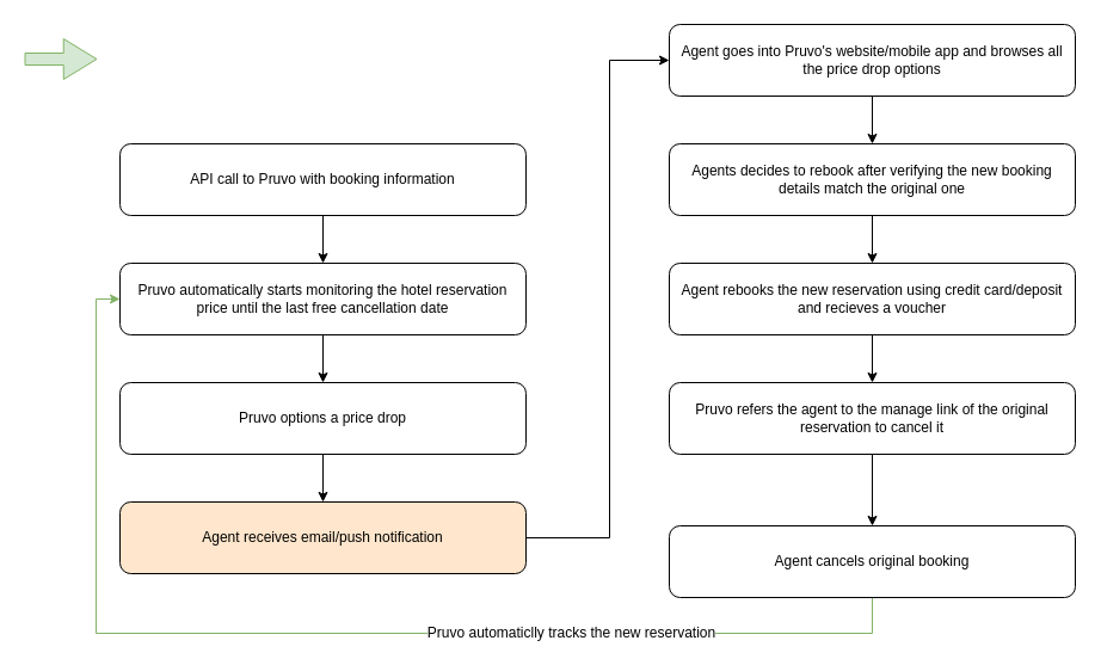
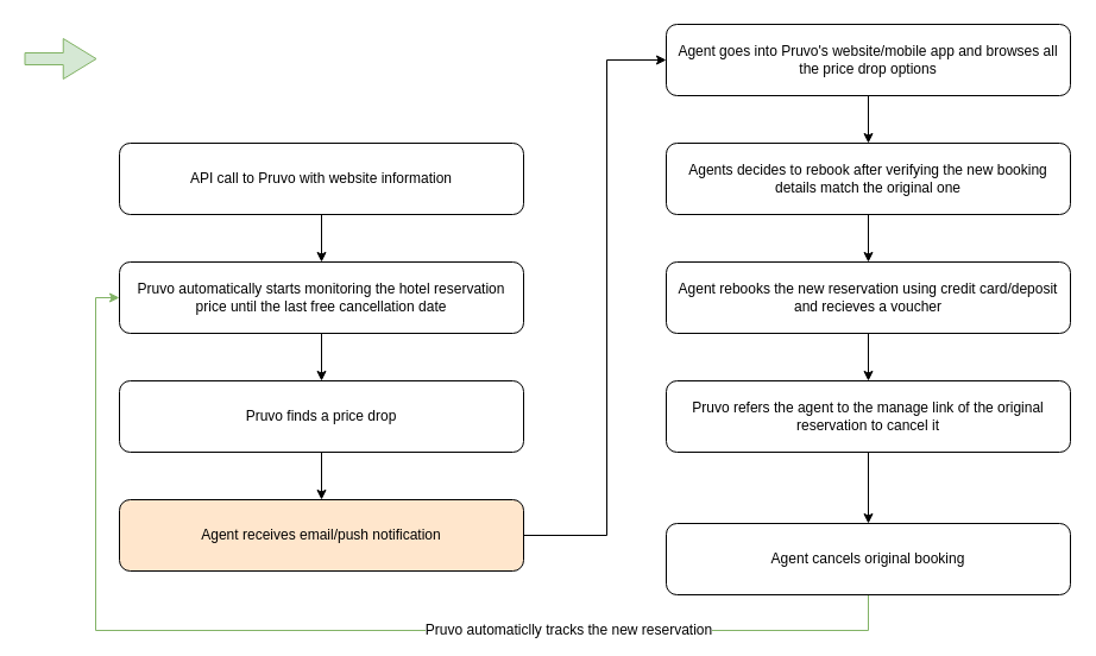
- <mxCell id="3" value="API call to Pruvo with booking information" style="rounded=1;whiteSpace=wrap;html=1;" vertex="1" parent="1"><mxGeometry x="100" y="120" width="340" height="60" as="geometry" /></mxCell>
+ <mxCell id="3" value="API call to Pruvo with website information" style="rounded=1;whiteSpace=wrap;html=1;" vertex="1" parent="1"><mxGeometry x="100" y="120" width="340" height="60" as="geometry" /></mxCell>
- <mxCell id="5" value="Pruvo options a price drop" style="rounded=1;whiteSpace=wrap;html=1;" vertex="1" parent="1"><mxGeometry x="100" y="320" width="340" height="60" as="geometry" /></mxCell>
+ <mxCell id="5" value="Pruvo finds a price drop" style="rounded=1;whiteSpace=wrap;html=1;" vertex="1" parent="1"><mxGeometry x="100" y="320" width="340" height="60" as="geometry" /></mxCell>
